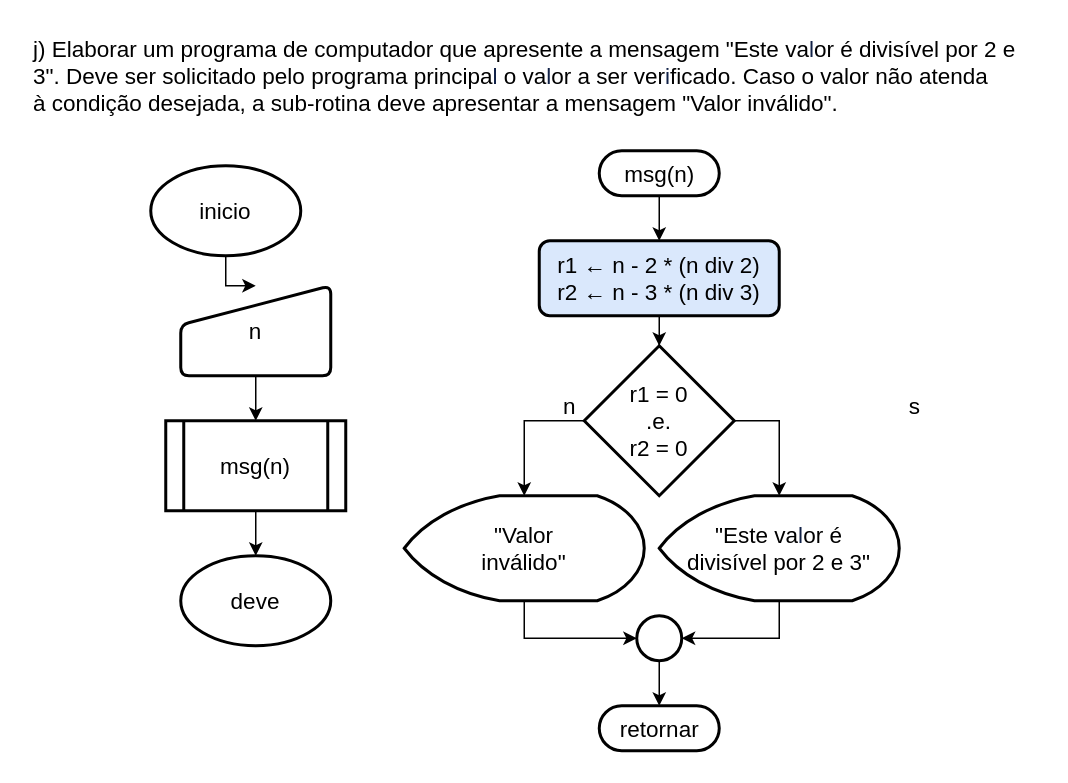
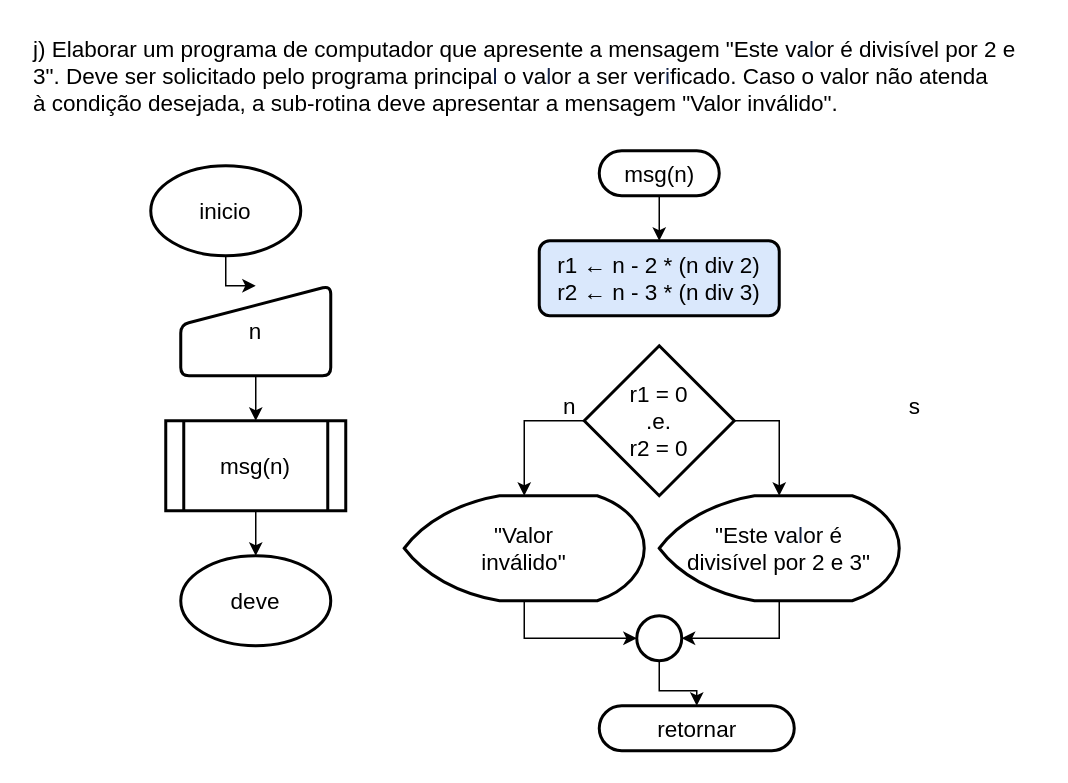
- <mxCell id="6" value="" style="edgeStyle=orthogonalEdgeStyle;rounded=0;orthogonalLoop=1;jettySize=auto;html=1;fontSize=15;" edge="1" parent="1" source="7" target="10"><mxGeometry relative="1" as="geometry" /></mxCell>
- <mxCell id="5" value="retornar" style="html=1;dashed=0;whitespace=wrap;shape=mxgraph.dfd.start;fontSize=15;strokeWidth=2;" vertex="1" parent="1"><mxGeometry x="399" y="470" width="80" height="30" as="geometry" /></mxCell>
+ <mxCell id="5" value="retornar" style="html=1;dashed=0;whitespace=wrap;shape=mxgraph.dfd.start;fontSize=15;strokeWidth=2;" vertex="1" parent="1"><mxGeometry x="399" y="470" width="130" height="30" as="geometry" /></mxCell>
